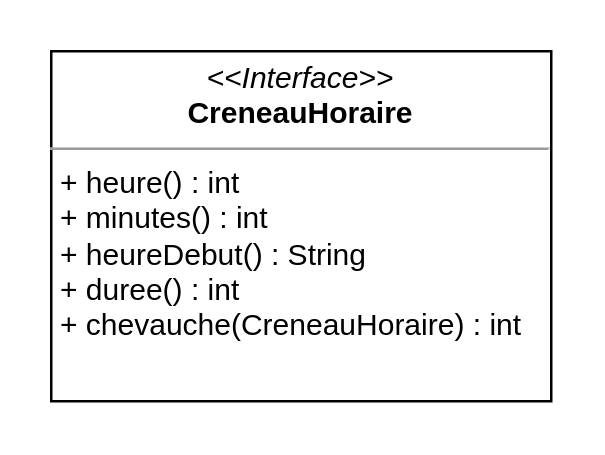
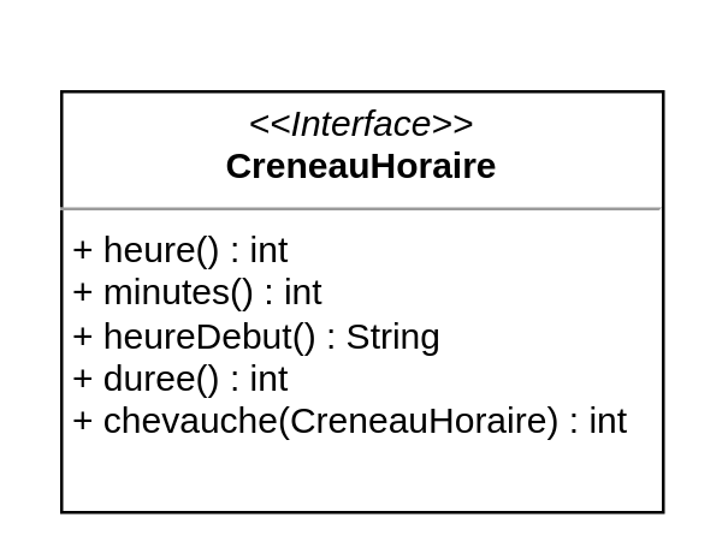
- <mxCell id="2" value="&lt;p style=&quot;margin: 0px ; margin-top: 4px ; text-align: center&quot;&gt;&lt;i&gt;&amp;lt;&amp;lt;Interface&amp;gt;&amp;gt;&lt;/i&gt;&lt;br&gt;&lt;b&gt;CreneauHoraire&lt;/b&gt;&lt;/p&gt;&lt;hr size=&quot;1&quot;&gt;&lt;p style=&quot;margin: 0px ; margin-left: 4px&quot;&gt;+ heure() : int&lt;/p&gt;&lt;p style=&quot;margin: 0px ; margin-left: 4px&quot;&gt;+ minutes() : int&lt;span&gt;&amp;nbsp;&lt;/span&gt;&lt;/p&gt;&lt;p style=&quot;margin: 0px ; margin-left: 4px&quot;&gt;+ heureDebut() : String&lt;/p&gt;&lt;p style=&quot;margin: 0px ; margin-left: 4px&quot;&gt;+ duree() : int&lt;/p&gt;&lt;p style=&quot;margin: 0px ; margin-left: 4px&quot;&gt;+ chevauche(CreneauHoraire) : int&lt;/p&gt;" style="verticalAlign=top;align=left;overflow=fill;fontSize=12;fontFamily=Helvetica;html=1;" vertex="1" parent="1"><mxGeometry x="20" y="20" width="200" height="140" as="geometry" /></mxCell>
+ <mxCell id="2" value="&lt;p style=&quot;margin: 0px ; margin-top: 4px ; text-align: center&quot;&gt;&lt;i&gt;&amp;lt;&amp;lt;Interface&amp;gt;&amp;gt;&lt;/i&gt;&lt;br&gt;&lt;b&gt;CreneauHoraire&lt;/b&gt;&lt;/p&gt;&lt;hr size=&quot;1&quot;&gt;&lt;p style=&quot;margin: 0px ; margin-left: 4px&quot;&gt;+ heure() : int&lt;/p&gt;&lt;p style=&quot;margin: 0px ; margin-left: 4px&quot;&gt;+ minutes() : int&lt;span&gt;&amp;nbsp;&lt;/span&gt;&lt;/p&gt;&lt;p style=&quot;margin: 0px ; margin-left: 4px&quot;&gt;+ heureDebut() : String&lt;/p&gt;&lt;p style=&quot;margin: 0px ; margin-left: 4px&quot;&gt;+ duree() : int&lt;/p&gt;&lt;p style=&quot;margin: 0px ; margin-left: 4px&quot;&gt;+ chevauche(CreneauHoraire) : int&lt;/p&gt;" style="verticalAlign=top;align=left;overflow=fill;fontSize=12;fontFamily=Helvetica;html=1;" vertex="1" parent="1"><mxGeometry x="20" y="30" width="200" height="140" as="geometry" /></mxCell>
